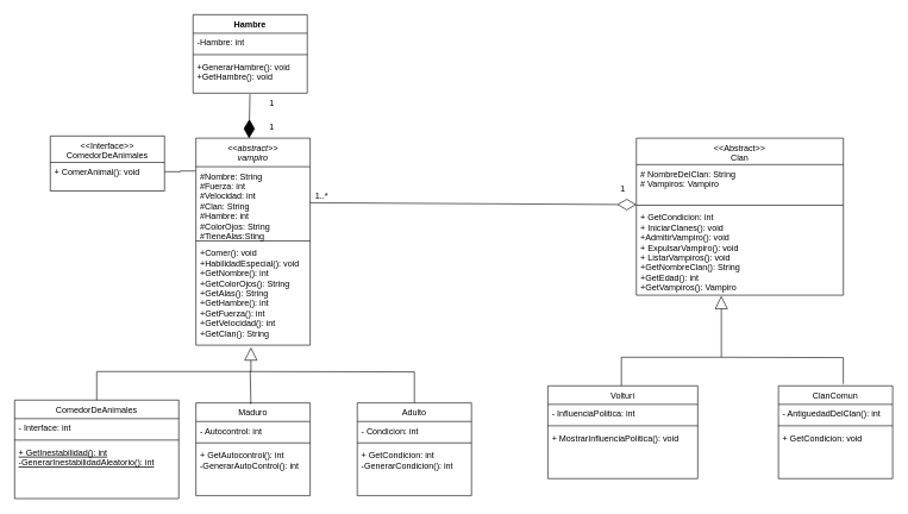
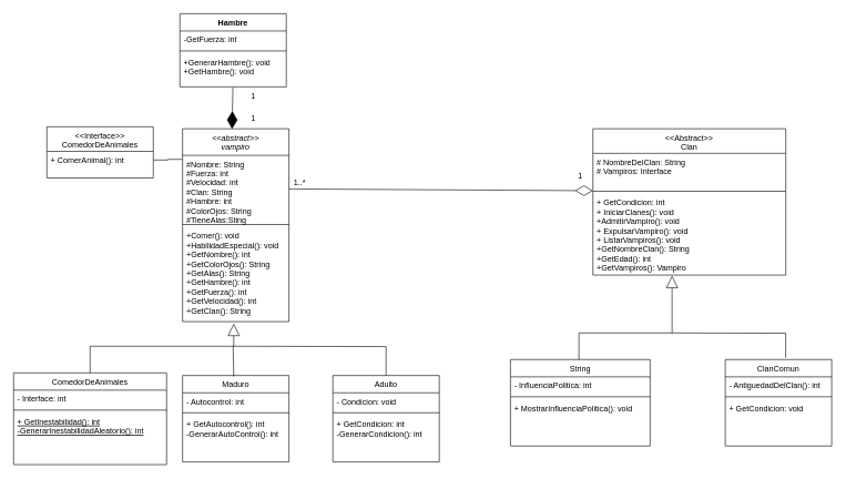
- <mxCell id="41" value="-Hambre: int" style="text;strokeColor=none;fillColor=none;align=left;verticalAlign=top;spacingLeft=4;spacingRight=4;overflow=hidden;rotatable=0;points=[[0,0.5],[1,0.5]];portConstraint=eastwest;whiteSpace=wrap;html=1;" vertex="1" parent="40"><mxGeometry y="26" width="160" height="26" as="geometry" /></mxCell>
+ <mxCell id="41" value="-GetFuerza: int" style="text;strokeColor=none;fillColor=none;align=left;verticalAlign=top;spacingLeft=4;spacingRight=4;overflow=hidden;rotatable=0;points=[[0,0.5],[1,0.5]];portConstraint=eastwest;whiteSpace=wrap;html=1;" vertex="1" parent="40"><mxGeometry y="26" width="160" height="26" as="geometry" /></mxCell>
- <mxCell id="15" value="+ ComerAnimal(): void" style="text;align=left;verticalAlign=top;spacingLeft=4;spacingRight=4;overflow=hidden;rotatable=0;points=[[0,0.5],[1,0.5]];portConstraint=eastwest;" parent="14" vertex="1"><mxGeometry y="37" width="160" height="26" as="geometry" /></mxCell>
+ <mxCell id="15" value="+ ComerAnimal(): int" style="text;align=left;verticalAlign=top;spacingLeft=4;spacingRight=4;overflow=hidden;rotatable=0;points=[[0,0.5],[1,0.5]];portConstraint=eastwest;" parent="14" vertex="1"><mxGeometry y="37" width="160" height="26" as="geometry" /></mxCell>
- <mxCell id="24" value="# NombreDelClan: String&#10;# Vampiros: Vampiro" style="text;align=left;verticalAlign=top;spacingLeft=4;spacingRight=4;overflow=hidden;rotatable=0;points=[[0,0.5],[1,0.5]];portConstraint=eastwest;" parent="23" vertex="1"><mxGeometry y="37" width="290" height="53" as="geometry" /></mxCell>
+ <mxCell id="24" value="# NombreDelClan: String&#10;# Vampiros: Interface" style="text;align=left;verticalAlign=top;spacingLeft=4;spacingRight=4;overflow=hidden;rotatable=0;points=[[0,0.5],[1,0.5]];portConstraint=eastwest;" parent="23" vertex="1"><mxGeometry y="37" width="290" height="53" as="geometry" /></mxCell>
- <mxCell id="27" value="Volturi" style="swimlane;fontStyle=0;align=center;verticalAlign=top;childLayout=stackLayout;horizontal=1;startSize=26;horizontalStack=0;resizeParent=1;resizeLast=0;collapsible=1;marginBottom=0;rounded=0;shadow=0;strokeWidth=1;" parent="1" vertex="1"><mxGeometry x="767" y="540" width="210" height="130" as="geometry"><mxRectangle x="340" y="380" width="170" height="26" as="alternateBounds" /></mxGeometry></mxCell>
+ <mxCell id="27" value="String" style="swimlane;fontStyle=0;align=center;verticalAlign=top;childLayout=stackLayout;horizontal=1;startSize=26;horizontalStack=0;resizeParent=1;resizeLast=0;collapsible=1;marginBottom=0;rounded=0;shadow=0;strokeWidth=1;" parent="1" vertex="1"><mxGeometry x="767" y="540" width="210" height="130" as="geometry"><mxRectangle x="340" y="380" width="170" height="26" as="alternateBounds" /></mxGeometry></mxCell>
- <mxCell id="17" value="- Condicion: int" style="text;align=left;verticalAlign=top;spacingLeft=4;spacingRight=4;overflow=hidden;rotatable=0;points=[[0,0.5],[1,0.5]];portConstraint=eastwest;" parent="16" vertex="1"><mxGeometry y="26" width="160" height="26" as="geometry" /></mxCell>
+ <mxCell id="17" value="- Condicion: void" style="text;align=left;verticalAlign=top;spacingLeft=4;spacingRight=4;overflow=hidden;rotatable=0;points=[[0,0.5],[1,0.5]];portConstraint=eastwest;" parent="16" vertex="1"><mxGeometry y="26" width="160" height="26" as="geometry" /></mxCell>
